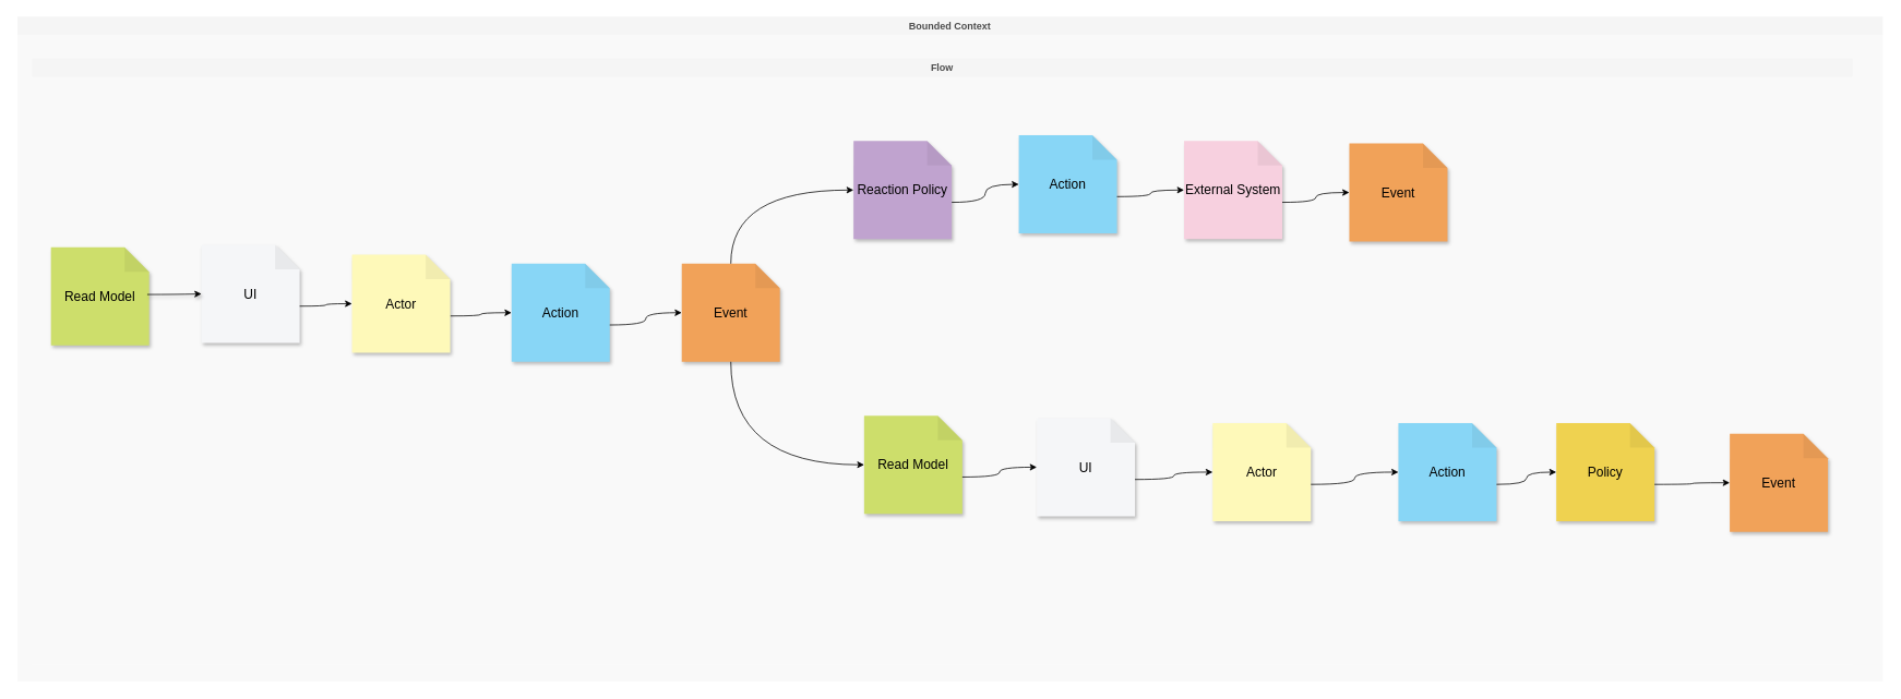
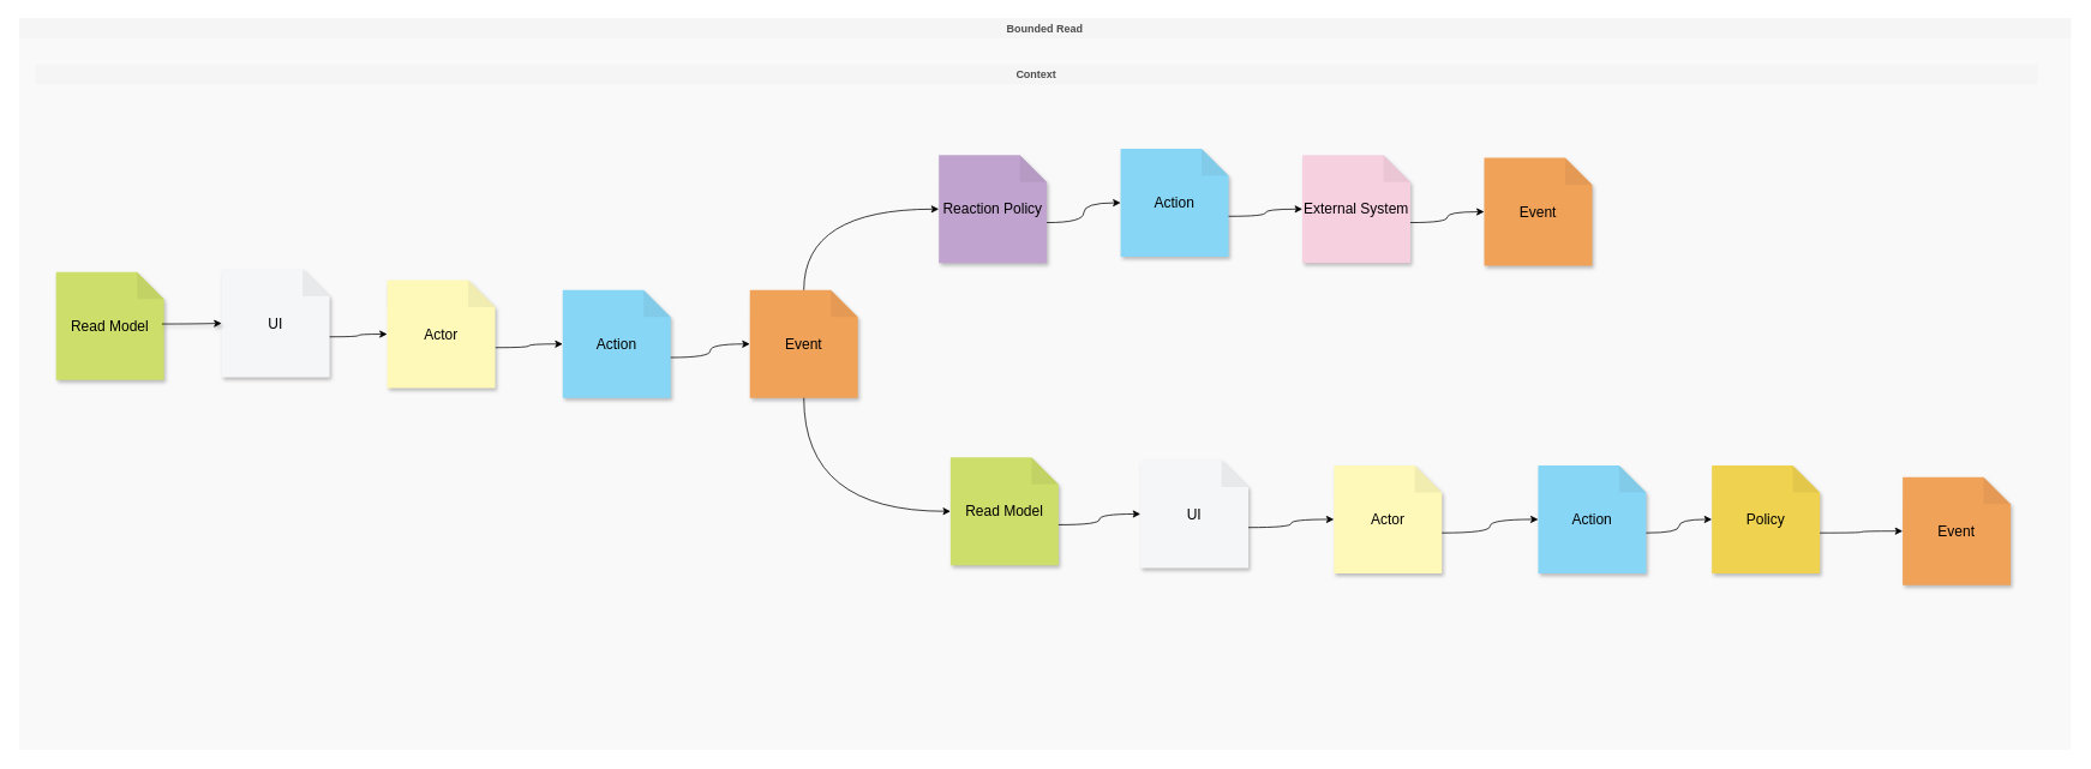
- <mxCell id="2" value="Bounded Context" style="swimlane;whiteSpace=wrap;html=1;strokeColor=none;swimlaneLine=0;fillColor=#F5F5F5;gradientColor=none;swimlaneFillColor=#f9f9f9;fontStyle=1;fontColor=#4D4D4D;glass=0;shadow=0;" vertex="1" parent="1"><mxGeometry x="20" y="20" width="2280" height="813" as="geometry"><mxRectangle x="488" y="-400" width="130" height="26" as="alternateBounds" /></mxGeometry></mxCell>
+ <mxCell id="2" value="Bounded Read" style="swimlane;whiteSpace=wrap;html=1;strokeColor=none;swimlaneLine=0;fillColor=#F5F5F5;gradientColor=none;swimlaneFillColor=#f9f9f9;fontStyle=1;fontColor=#4D4D4D;glass=0;shadow=0;" vertex="1" parent="1"><mxGeometry x="20" y="20" width="2280" height="813" as="geometry"><mxRectangle x="488" y="-400" width="130" height="26" as="alternateBounds" /></mxGeometry></mxCell>
- <mxCell id="3" value="Flow" style="swimlane;whiteSpace=wrap;html=1;strokeColor=none;swimlaneLine=0;fillColor=#F5F5F5;gradientColor=none;swimlaneFillColor=#f9f9f9;fontStyle=1;fontColor=#4D4D4D;glass=0;shadow=0;" vertex="1" parent="2"><mxGeometry x="18" y="51" width="2225" height="741" as="geometry"><mxRectangle x="488" y="-400" width="130" height="26" as="alternateBounds" /></mxGeometry></mxCell>
+ <mxCell id="3" value="Context" style="swimlane;whiteSpace=wrap;html=1;strokeColor=none;swimlaneLine=0;fillColor=#F5F5F5;gradientColor=none;swimlaneFillColor=#f9f9f9;fontStyle=1;fontColor=#4D4D4D;glass=0;shadow=0;" vertex="1" parent="2"><mxGeometry x="18" y="51" width="2225" height="741" as="geometry"><mxRectangle x="488" y="-400" width="130" height="26" as="alternateBounds" /></mxGeometry></mxCell>
